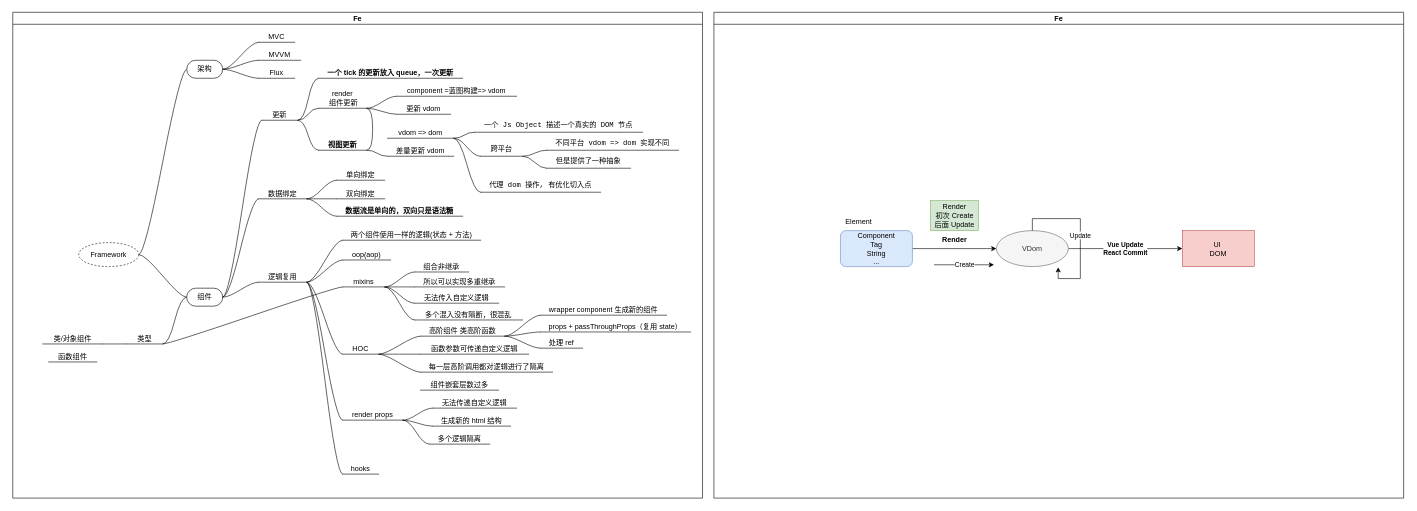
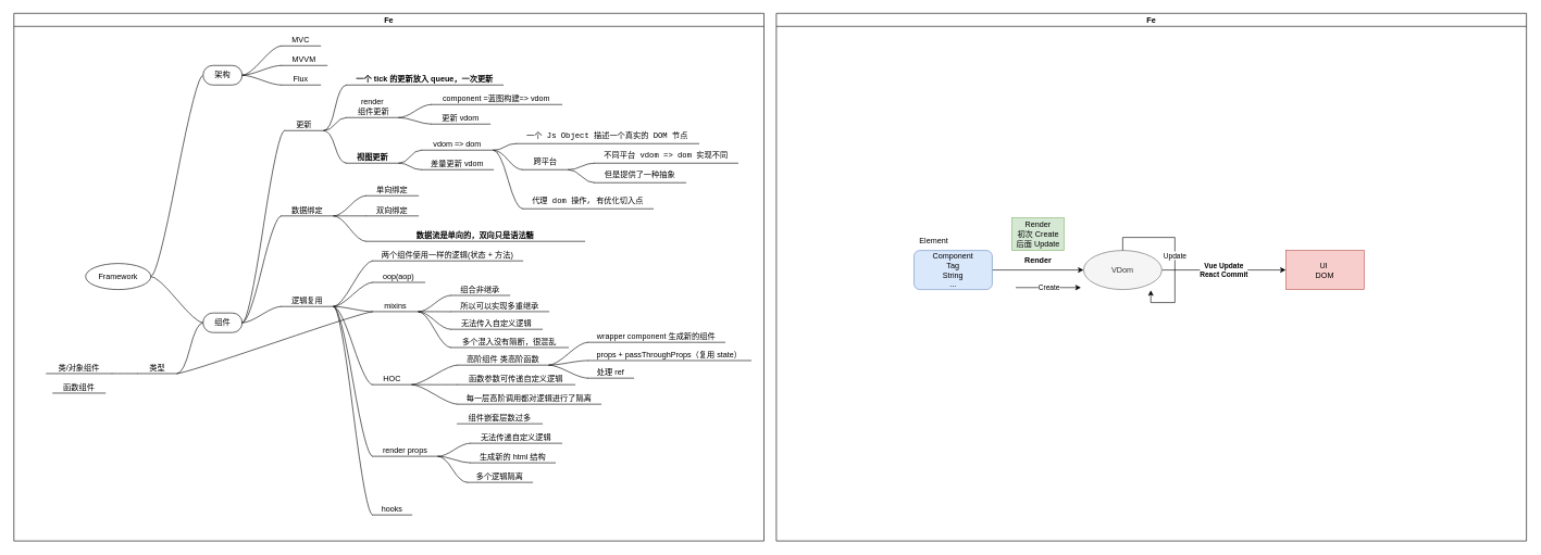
- <mxCell id="22" value="" style="edgeStyle=entityRelationEdgeStyle;startArrow=none;endArrow=none;segment=10;curved=1;rounded=0;" parent="2" source="19" target="17" edge="1"><mxGeometry relative="1" as="geometry"><mxPoint x="524.857" y="245.143" as="sourcePoint" /></mxGeometry></mxCell>
+ <mxCell id="22" value="" style="edgeStyle=entityRelationEdgeStyle;startArrow=none;endArrow=none;segment=10;curved=1;rounded=0;" parent="2" source="19" target="23" edge="1"><mxGeometry relative="1" as="geometry"><mxPoint x="524.857" y="245.143" as="sourcePoint" /></mxGeometry></mxCell>
- <mxCell id="33" value="数据流是单向的，双向只是语法糖" style="whiteSpace=wrap;html=1;shape=partialRectangle;top=0;left=0;bottom=1;right=0;points=[[0,1],[1,1]];fillColor=none;align=center;verticalAlign=bottom;routingCenterY=0.5;snapToPoint=1;recursiveResize=0;autosize=1;treeFolding=1;treeMoving=1;newEdgeStyle={&quot;edgeStyle&quot;:&quot;entityRelationEdgeStyle&quot;,&quot;startArrow&quot;:&quot;none&quot;,&quot;endArrow&quot;:&quot;none&quot;,&quot;segment&quot;:10,&quot;curved&quot;:1};fontStyle=1" parent="2" vertex="1"><mxGeometry x="540" y="320" width="210" height="20" as="geometry" /></mxCell>
+ <mxCell id="33" value="数据流是单向的，双向只是语法糖" style="whiteSpace=wrap;html=1;shape=partialRectangle;top=0;left=0;bottom=1;right=0;points=[[0,1],[1,1]];fillColor=none;align=center;verticalAlign=bottom;routingCenterY=0.5;snapToPoint=1;recursiveResize=0;autosize=1;treeFolding=1;treeMoving=1;newEdgeStyle={&quot;edgeStyle&quot;:&quot;entityRelationEdgeStyle&quot;,&quot;startArrow&quot;:&quot;none&quot;,&quot;endArrow&quot;:&quot;none&quot;,&quot;segment&quot;:10,&quot;curved&quot;:1};fontStyle=1" parent="2" vertex="1"><mxGeometry x="540" y="320" width="335" height="30" as="geometry" /></mxCell>
- <mxCell id="4" value="Framework" style="ellipse;whiteSpace=wrap;html=1;align=center;treeFolding=1;treeMoving=1;newEdgeStyle={&quot;edgeStyle&quot;:&quot;entityRelationEdgeStyle&quot;,&quot;startArrow&quot;:&quot;none&quot;,&quot;endArrow&quot;:&quot;none&quot;,&quot;segment&quot;:10,&quot;curved&quot;:1};dashed=1;" parent="2" vertex="1"><mxGeometry x="110" y="384" width="100" height="40" as="geometry" /></mxCell>
+ <mxCell id="4" value="Framework" style="ellipse;whiteSpace=wrap;html=1;align=center;treeFolding=1;treeMoving=1;newEdgeStyle={&quot;edgeStyle&quot;:&quot;entityRelationEdgeStyle&quot;,&quot;startArrow&quot;:&quot;none&quot;,&quot;endArrow&quot;:&quot;none&quot;,&quot;segment&quot;:10,&quot;curved&quot;:1};" parent="2" vertex="1"><mxGeometry x="110" y="384" width="100" height="40" as="geometry" /></mxCell>
+ <mxCell id="38" value="" style="edgeStyle=entityRelationEdgeStyle;startArrow=none;endArrow=none;segment=10;curved=1;rounded=0;" parent="2" source="35" target="39" edge="1"><mxGeometry relative="1" as="geometry"><mxPoint x="499.5" y="460" as="sourcePoint" /></mxGeometry></mxCell>
